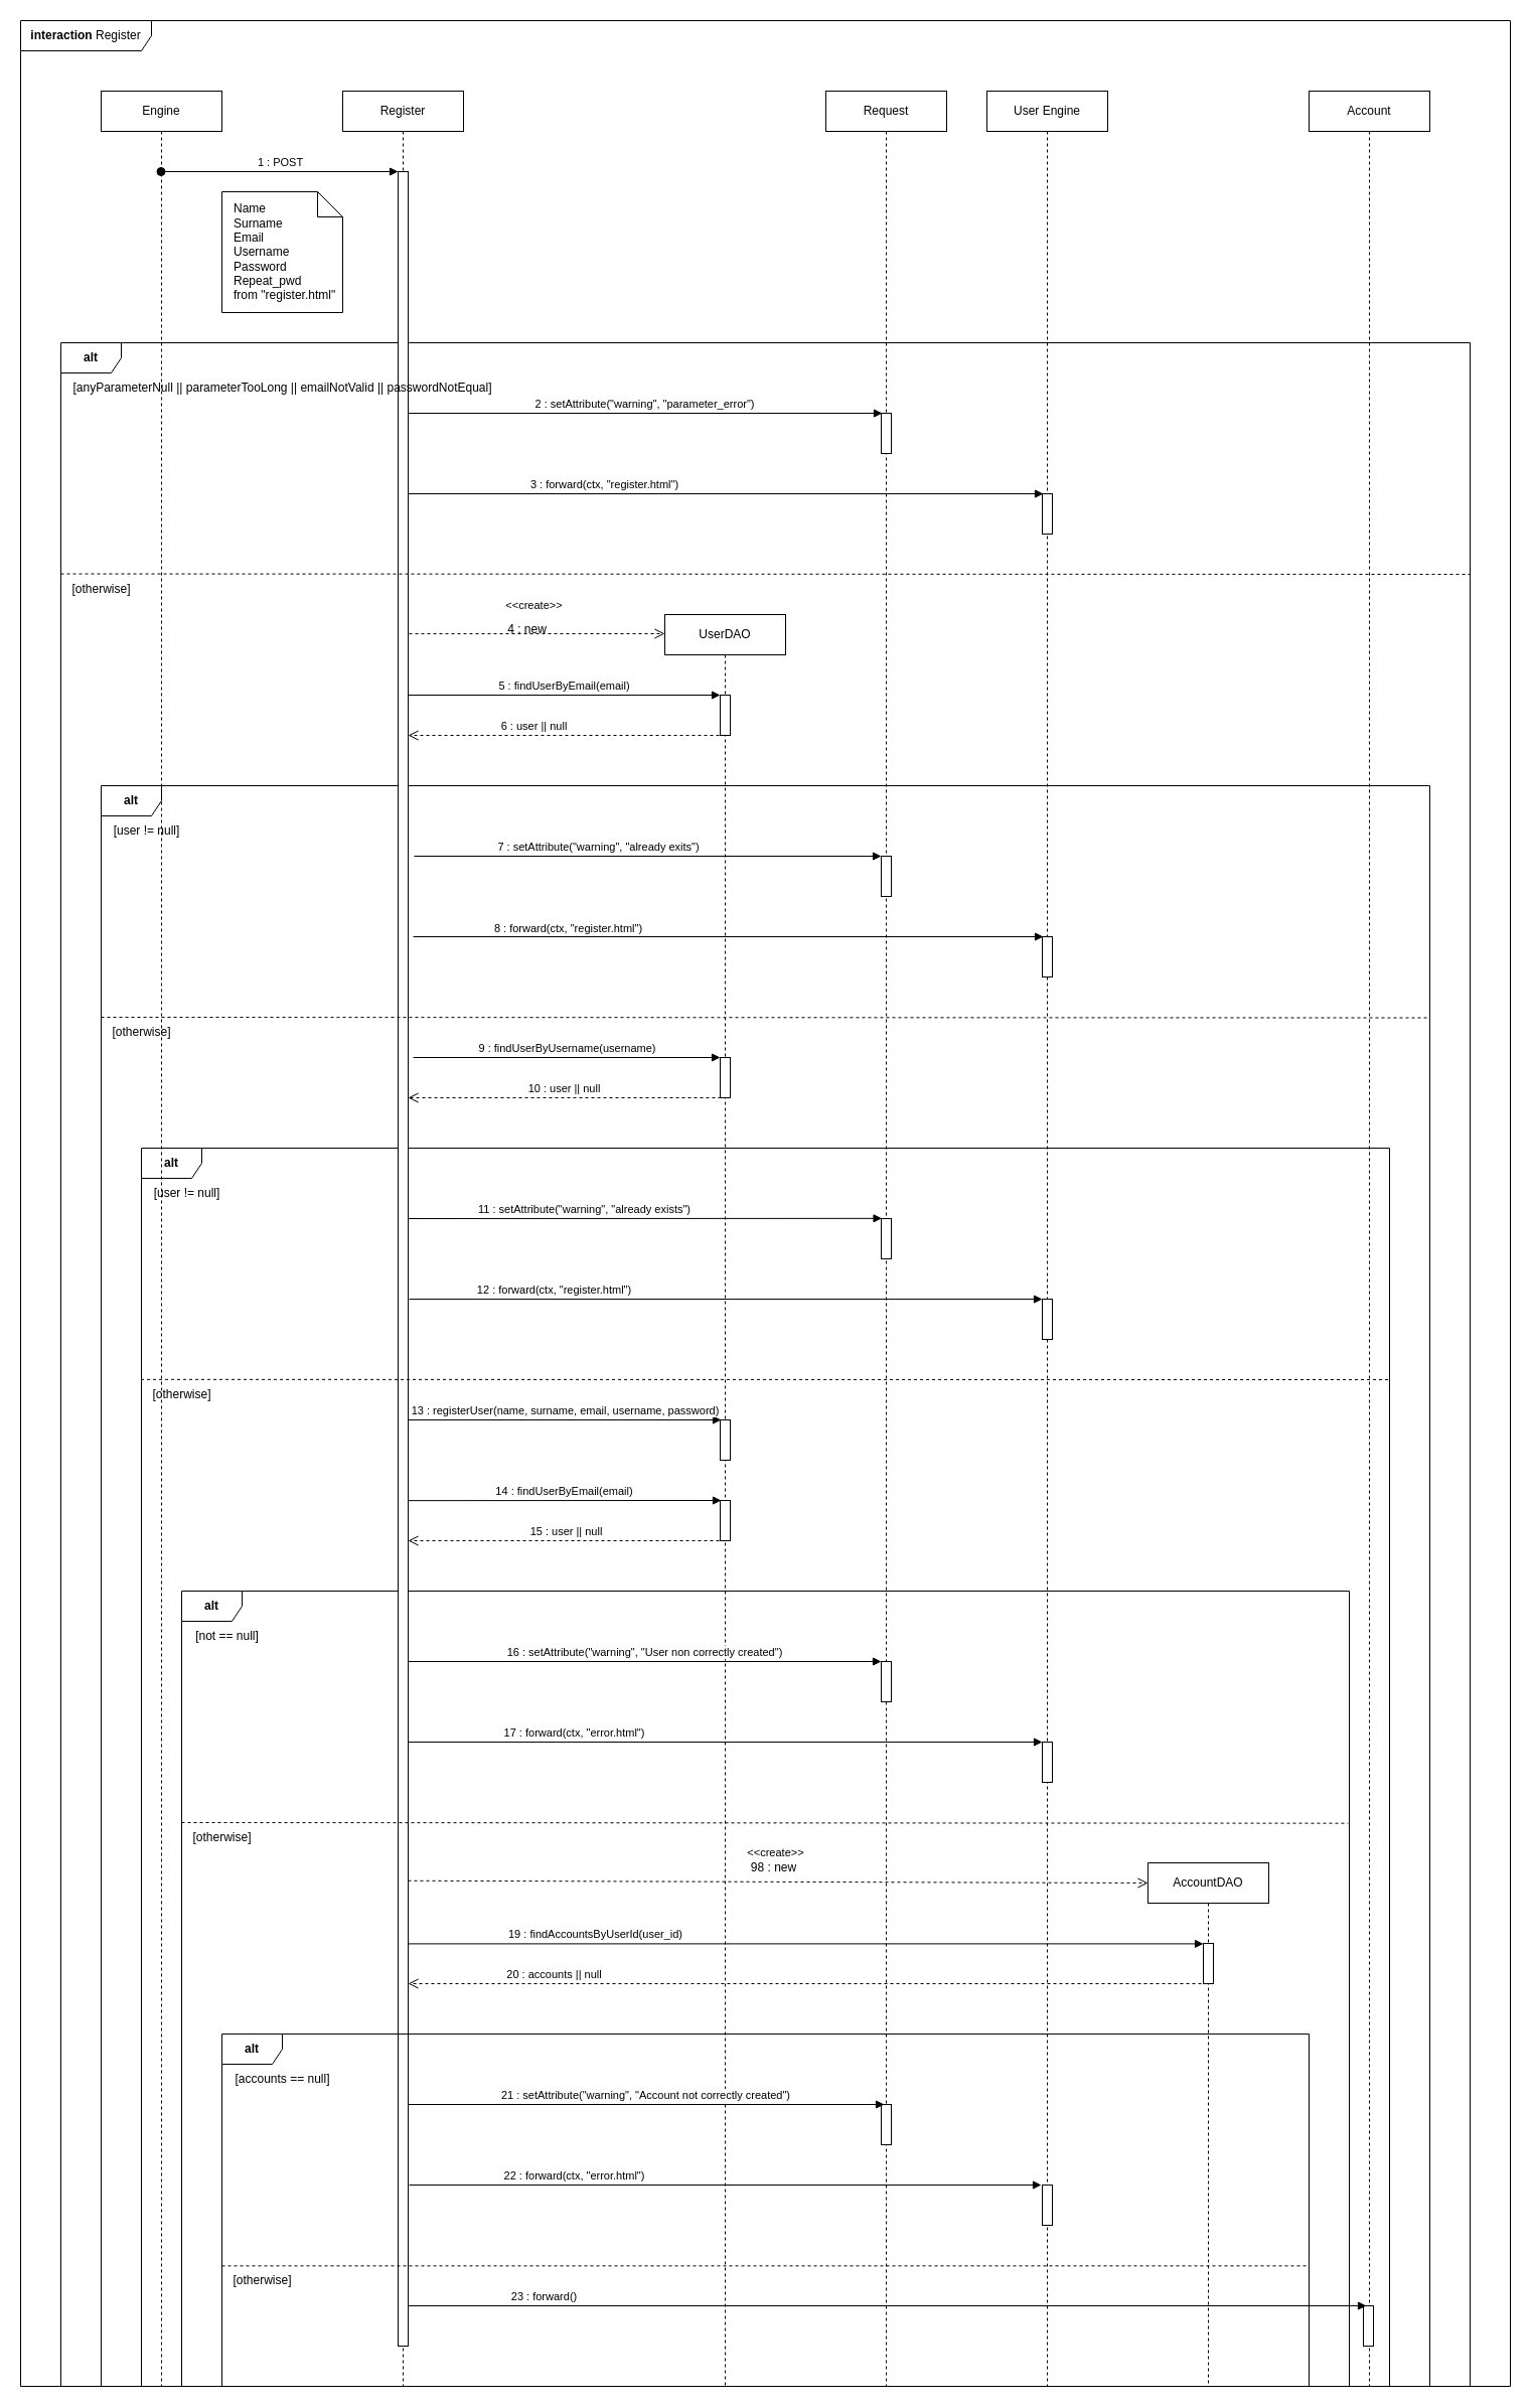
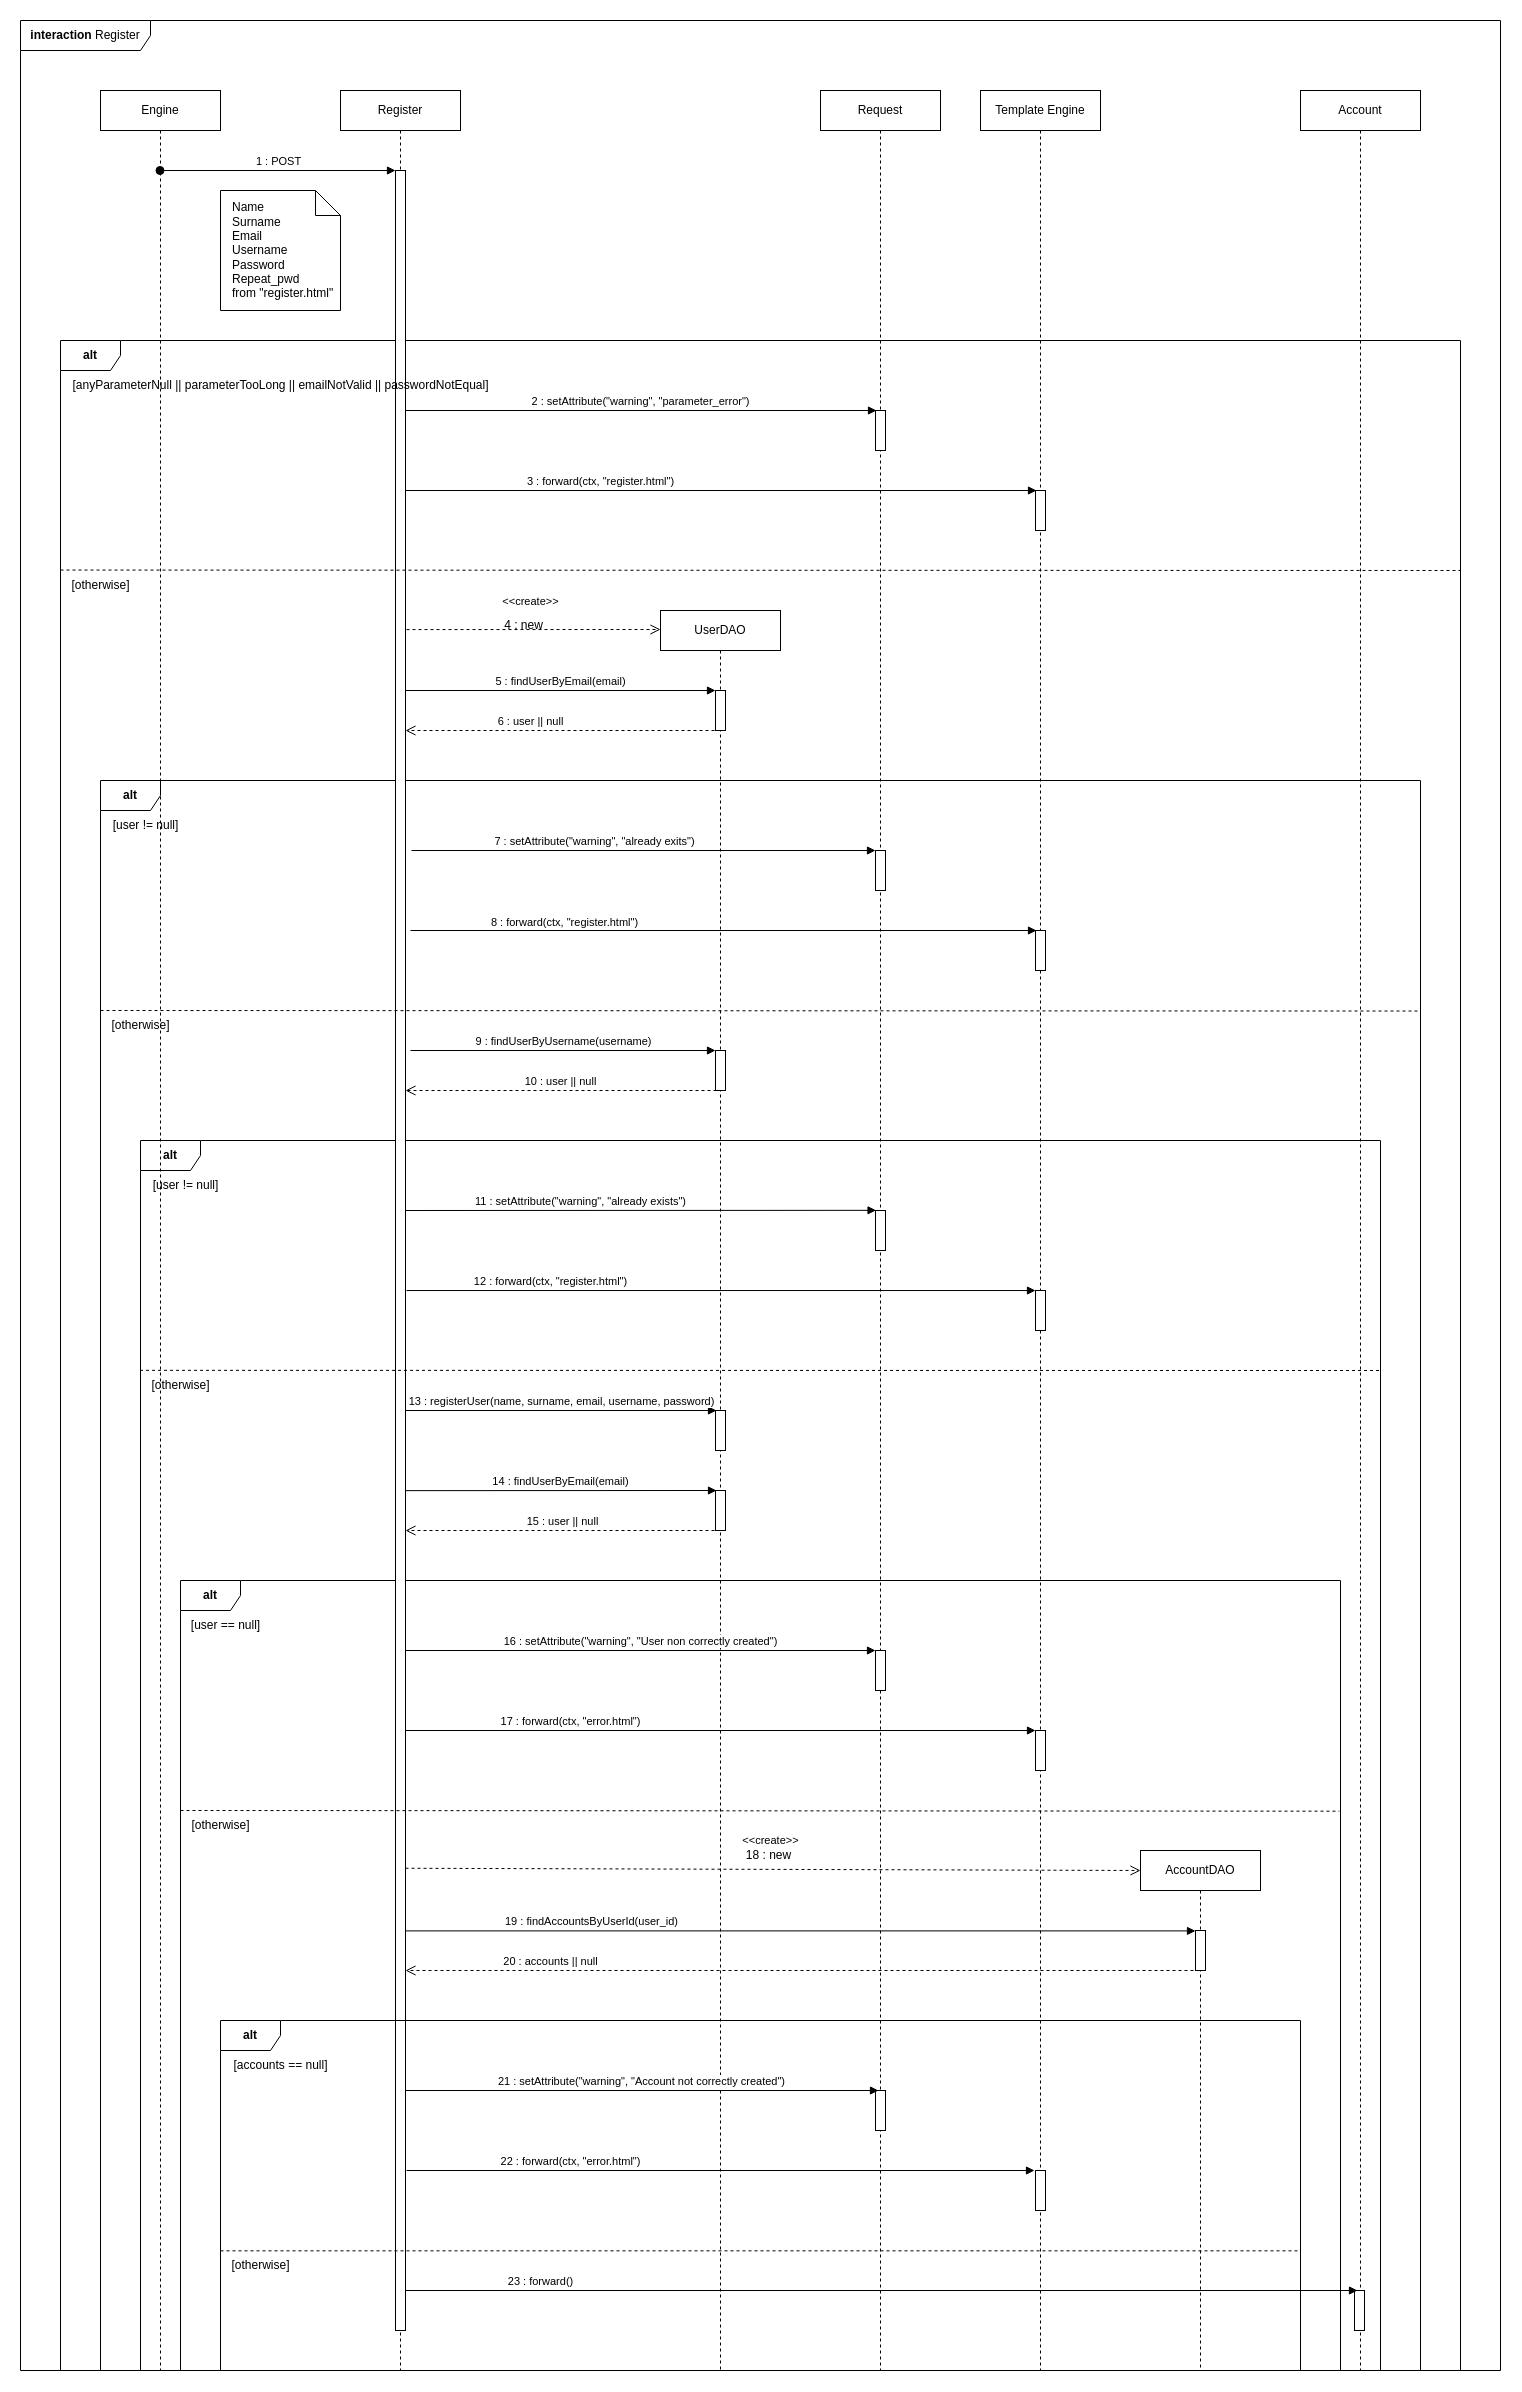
- <mxCell id="12" value="User Engine" style="shape=umlLifeline;perimeter=lifelinePerimeter;whiteSpace=wrap;html=1;container=1;collapsible=0;recursiveResize=0;outlineConnect=0;" vertex="1" parent="1"><mxGeometry x="980" y="90" width="120" height="2280" as="geometry" /></mxCell>
+ <mxCell id="12" value="Template Engine" style="shape=umlLifeline;perimeter=lifelinePerimeter;whiteSpace=wrap;html=1;container=1;collapsible=0;recursiveResize=0;outlineConnect=0;" vertex="1" parent="1"><mxGeometry x="980" y="90" width="120" height="2280" as="geometry" /></mxCell>
- <mxCell id="53" value="[not == null]" style="text;html=1;align=center;verticalAlign=middle;resizable=0;points=[];autosize=1;strokeColor=none;fillColor=none;" vertex="1" parent="1"><mxGeometry x="180" y="1610" width="90" height="30" as="geometry" /></mxCell>
+ <mxCell id="53" value="[user == null]" style="text;html=1;align=center;verticalAlign=middle;resizable=0;points=[];autosize=1;strokeColor=none;fillColor=none;" vertex="1" parent="1"><mxGeometry x="180" y="1610" width="90" height="30" as="geometry" /></mxCell>
- <mxCell id="61" value="98 : new" style="text;html=1;align=center;verticalAlign=middle;resizable=0;points=[];autosize=1;strokeColor=none;fillColor=none;" vertex="1" parent="1"><mxGeometry x="733" y="1840" width="70" height="30" as="geometry" /></mxCell>
+ <mxCell id="61" value="18 : new" style="text;html=1;align=center;verticalAlign=middle;resizable=0;points=[];autosize=1;strokeColor=none;fillColor=none;" vertex="1" parent="1"><mxGeometry x="733" y="1840" width="70" height="30" as="geometry" /></mxCell>
